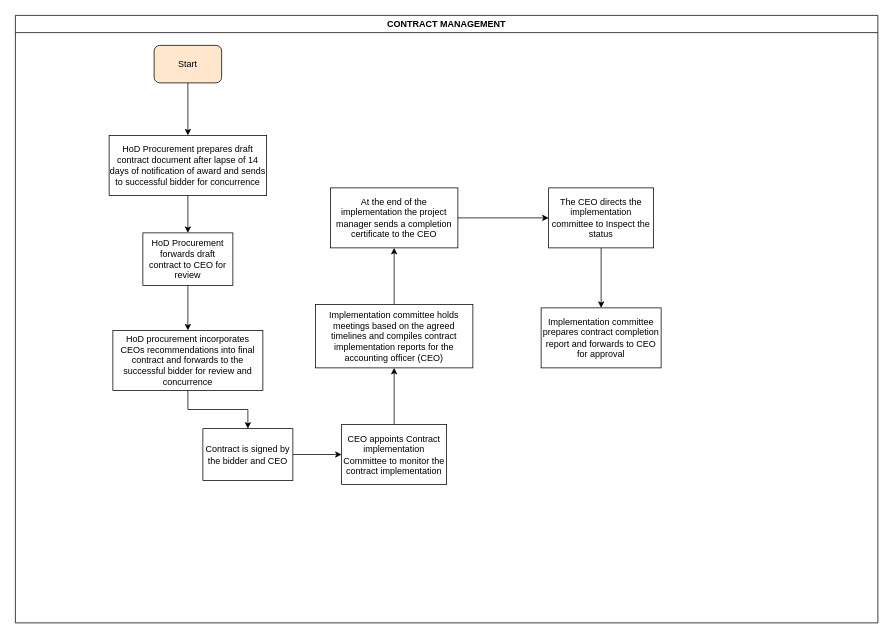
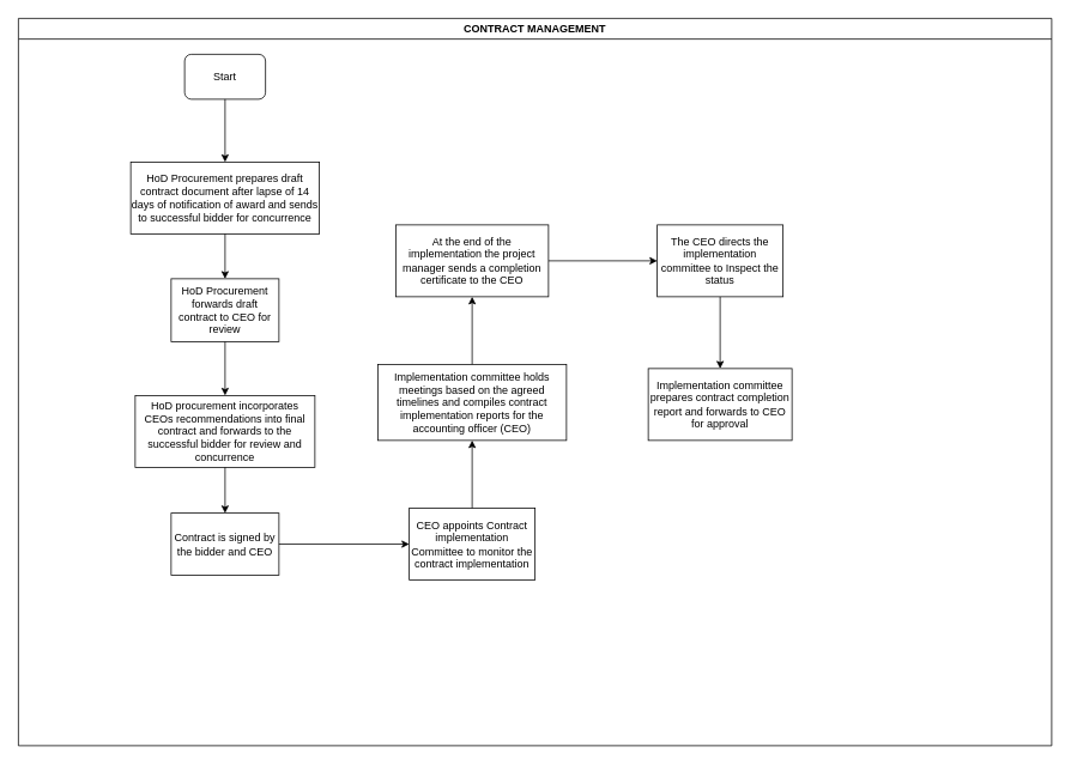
- <mxCell id="3" value="Start" style="rounded=1;whiteSpace=wrap;html=1;fillColor=#ffe6cc;" vertex="1" parent="2"><mxGeometry x="185" y="40" width="90" height="50" as="geometry" /></mxCell>
+ <mxCell id="3" value="Start" style="rounded=1;whiteSpace=wrap;html=1;" vertex="1" parent="2"><mxGeometry x="185" y="40" width="90" height="50" as="geometry" /></mxCell>
- <mxCell id="10" value="Contract is signed by the bidder and CEO" style="whiteSpace=wrap;html=1;rounded=0;" vertex="1" parent="2"><mxGeometry x="250" y="551" width="120" height="69" as="geometry" /></mxCell>
+ <mxCell id="10" value="Contract is signed by the bidder and CEO" style="whiteSpace=wrap;html=1;rounded=0;" vertex="1" parent="2"><mxGeometry x="170" y="551" width="120" height="69" as="geometry" /></mxCell>
